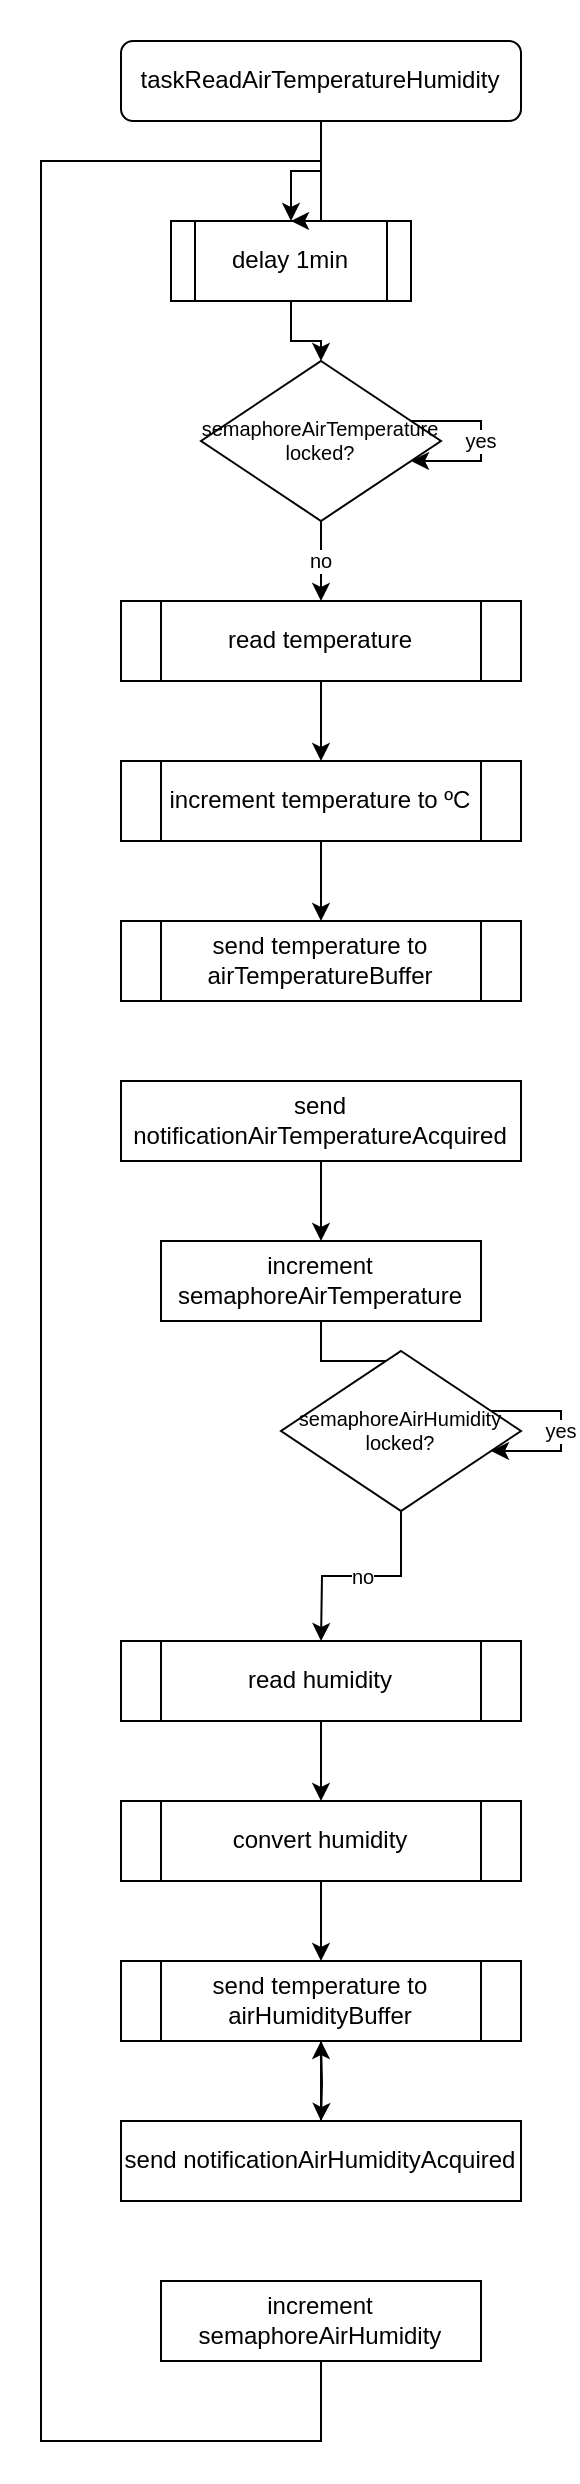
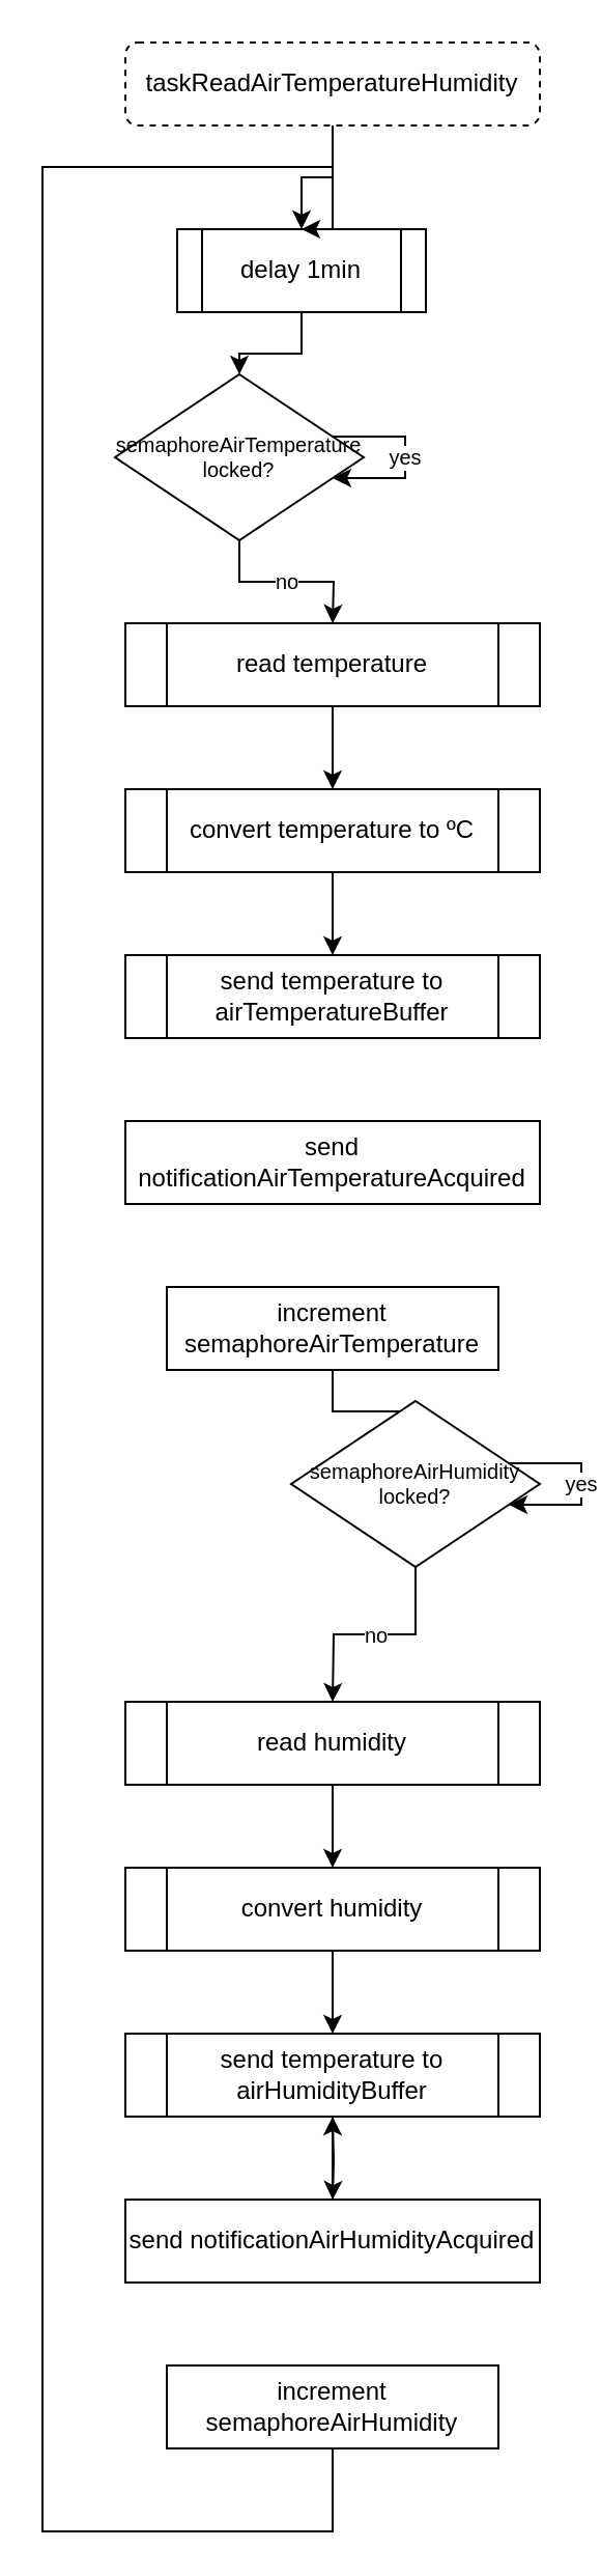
- <mxCell id="3" value="&lt;span&gt;taskReadAirTemperatureHumidity&lt;/span&gt;" style="rounded=1;whiteSpace=wrap;html=1;" parent="1" vertex="1"><mxGeometry x="60" y="20" width="200" height="40" as="geometry" /></mxCell>
+ <mxCell id="3" value="&lt;span&gt;taskReadAirTemperatureHumidity&lt;/span&gt;" style="rounded=1;whiteSpace=wrap;html=1;dashed=1;" parent="1" vertex="1"><mxGeometry x="60" y="20" width="200" height="40" as="geometry" /></mxCell>
- <mxCell id="7" value="semaphoreAirTemperature&lt;br style=&quot;font-size: 10px&quot;&gt;locked?" style="rhombus;whiteSpace=wrap;html=1;fontSize=10;" parent="1" vertex="1"><mxGeometry x="100" y="180" width="120" height="80" as="geometry" /></mxCell>
+ <mxCell id="7" value="semaphoreAirTemperature&lt;br style=&quot;font-size: 10px&quot;&gt;locked?" style="rhombus;whiteSpace=wrap;html=1;fontSize=10;" parent="1" vertex="1"><mxGeometry x="55" y="180" width="120" height="80" as="geometry" /></mxCell>
- <mxCell id="9" value="increment temperature to ºC" style="shape=process;whiteSpace=wrap;html=1;backgroundOutline=1;" parent="1" vertex="1"><mxGeometry x="60" y="380" width="200" height="40" as="geometry" /></mxCell>
+ <mxCell id="9" value="convert temperature to ºC" style="shape=process;whiteSpace=wrap;html=1;backgroundOutline=1;" parent="1" vertex="1"><mxGeometry x="60" y="380" width="200" height="40" as="geometry" /></mxCell>
- <mxCell id="19" style="edgeStyle=orthogonalEdgeStyle;rounded=0;orthogonalLoop=1;jettySize=auto;html=1;" parent="1" source="20" target="11" edge="1"><mxGeometry relative="1" as="geometry" /></mxCell>
